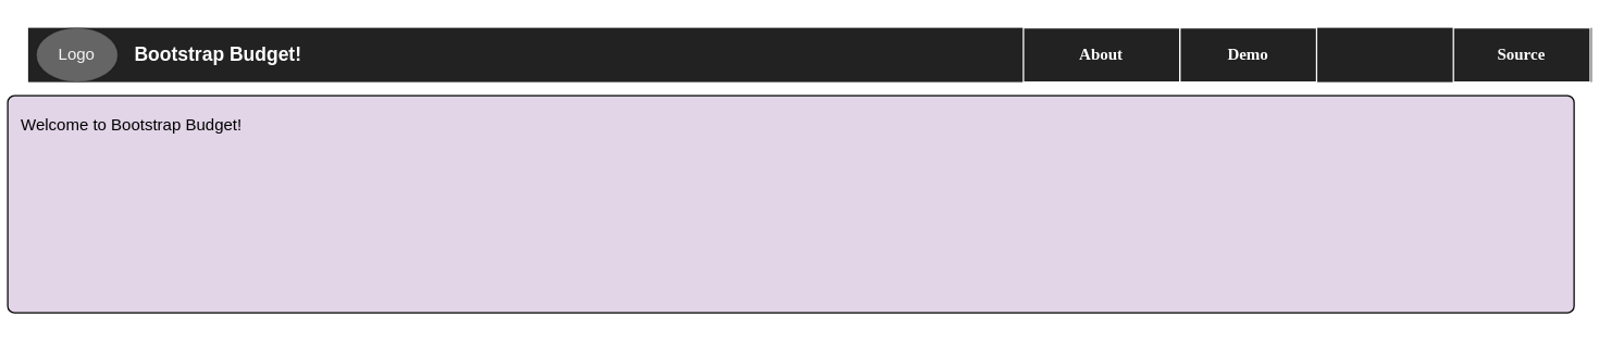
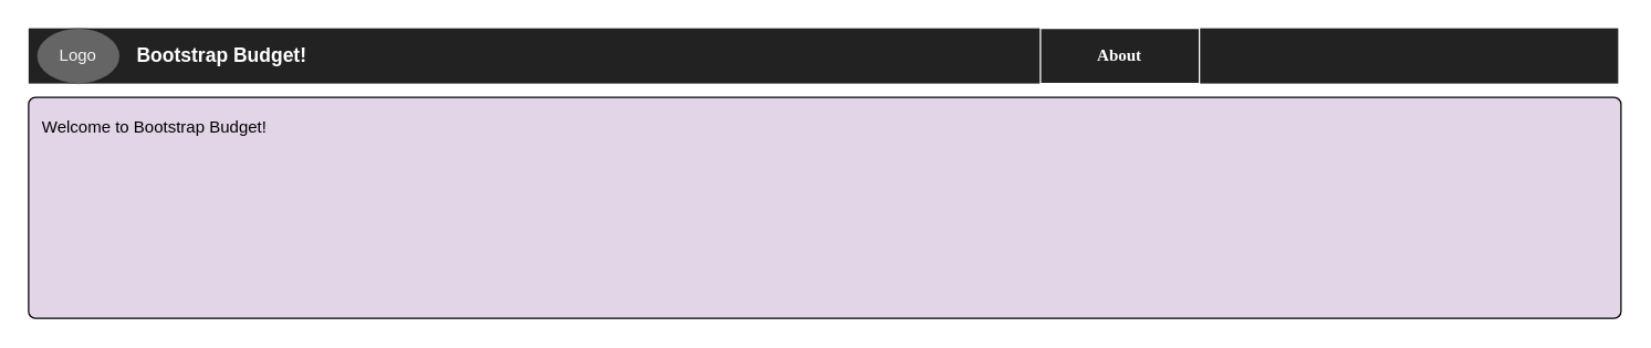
- <mxCell id="5" value="Demo" style="html=1;shadow=0;dashed=0;fillColor=none;shape=mxgraph.bootstrap.rect;whiteSpace=wrap;fontColor=#FFFFFF;strokeColor=#FFFFFF;fontStyle=1;fontFamily=Verdana;" parent="2" vertex="1"><mxGeometry x="847" width="100.625" height="40" as="geometry" /></mxCell>
- <mxCell id="7" value="Source" style="html=1;shadow=0;dashed=0;fillColor=none;shape=mxgraph.bootstrap.rect;whiteSpace=wrap;fontColor=#FFFFFF;strokeColor=#FFFFFF;fontStyle=1;fontFamily=Verdana;" parent="2" vertex="1"><mxGeometry x="1048.26" width="100.625" height="40" as="geometry" /></mxCell>
- <mxCell id="8" value="Welcome to Bootstrap Budget!&lt;br&gt;&lt;br&gt;" style="html=1;shadow=0;dashed=0;shape=mxgraph.bootstrap.rrect;rSize=5;fontSize=12;align=left;spacing=10;verticalAlign=top;whiteSpace=wrap;rounded=0;fillColor=#E1D5E7;" parent="1" vertex="1"><mxGeometry x="5" y="70" width="1152" height="160" as="geometry" /></mxCell>
+ <mxCell id="8" value="Welcome to Bootstrap Budget!&lt;br&gt;&lt;br&gt;" style="html=1;shadow=0;dashed=0;shape=mxgraph.bootstrap.rrect;rSize=5;fontSize=12;align=left;spacing=10;verticalAlign=top;whiteSpace=wrap;rounded=0;fillColor=#E1D5E7;" parent="1" vertex="1"><mxGeometry x="20" y="70" width="1152" height="160" as="geometry" /></mxCell>
